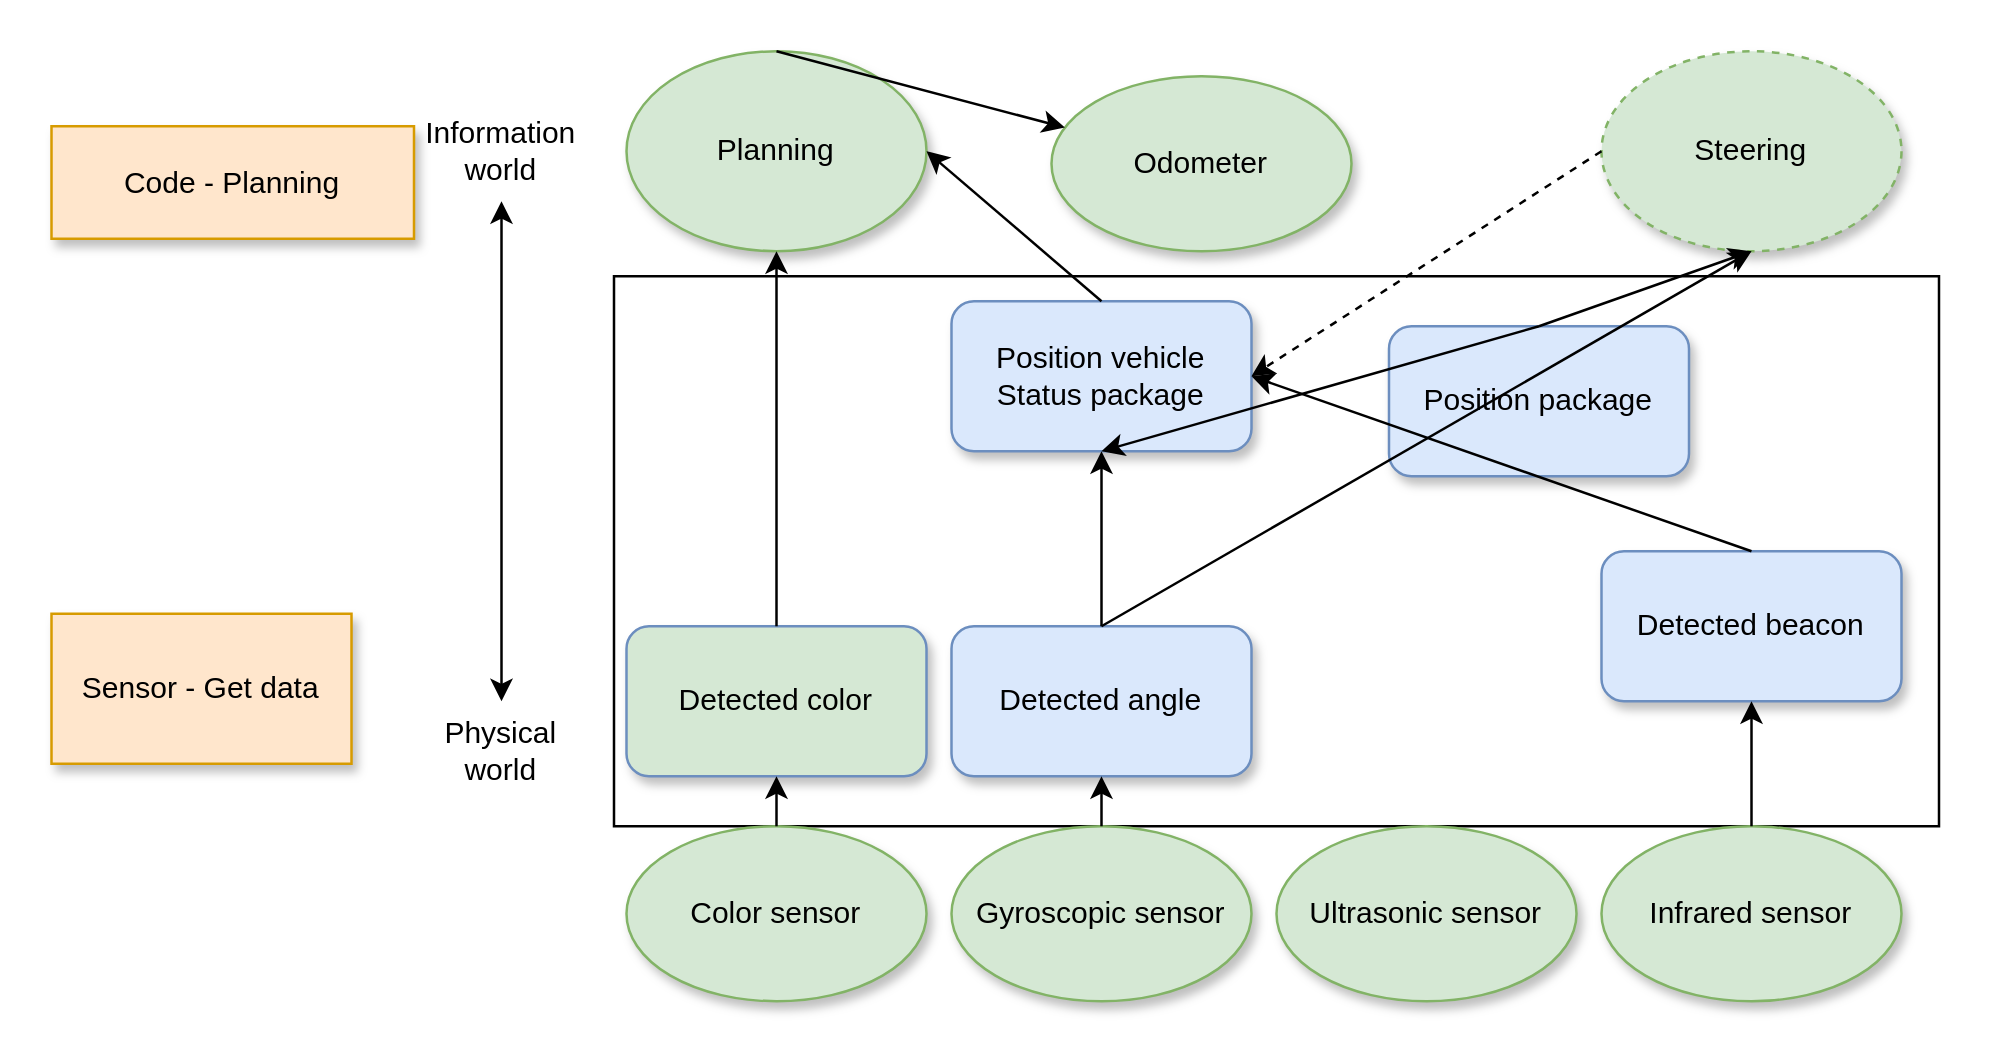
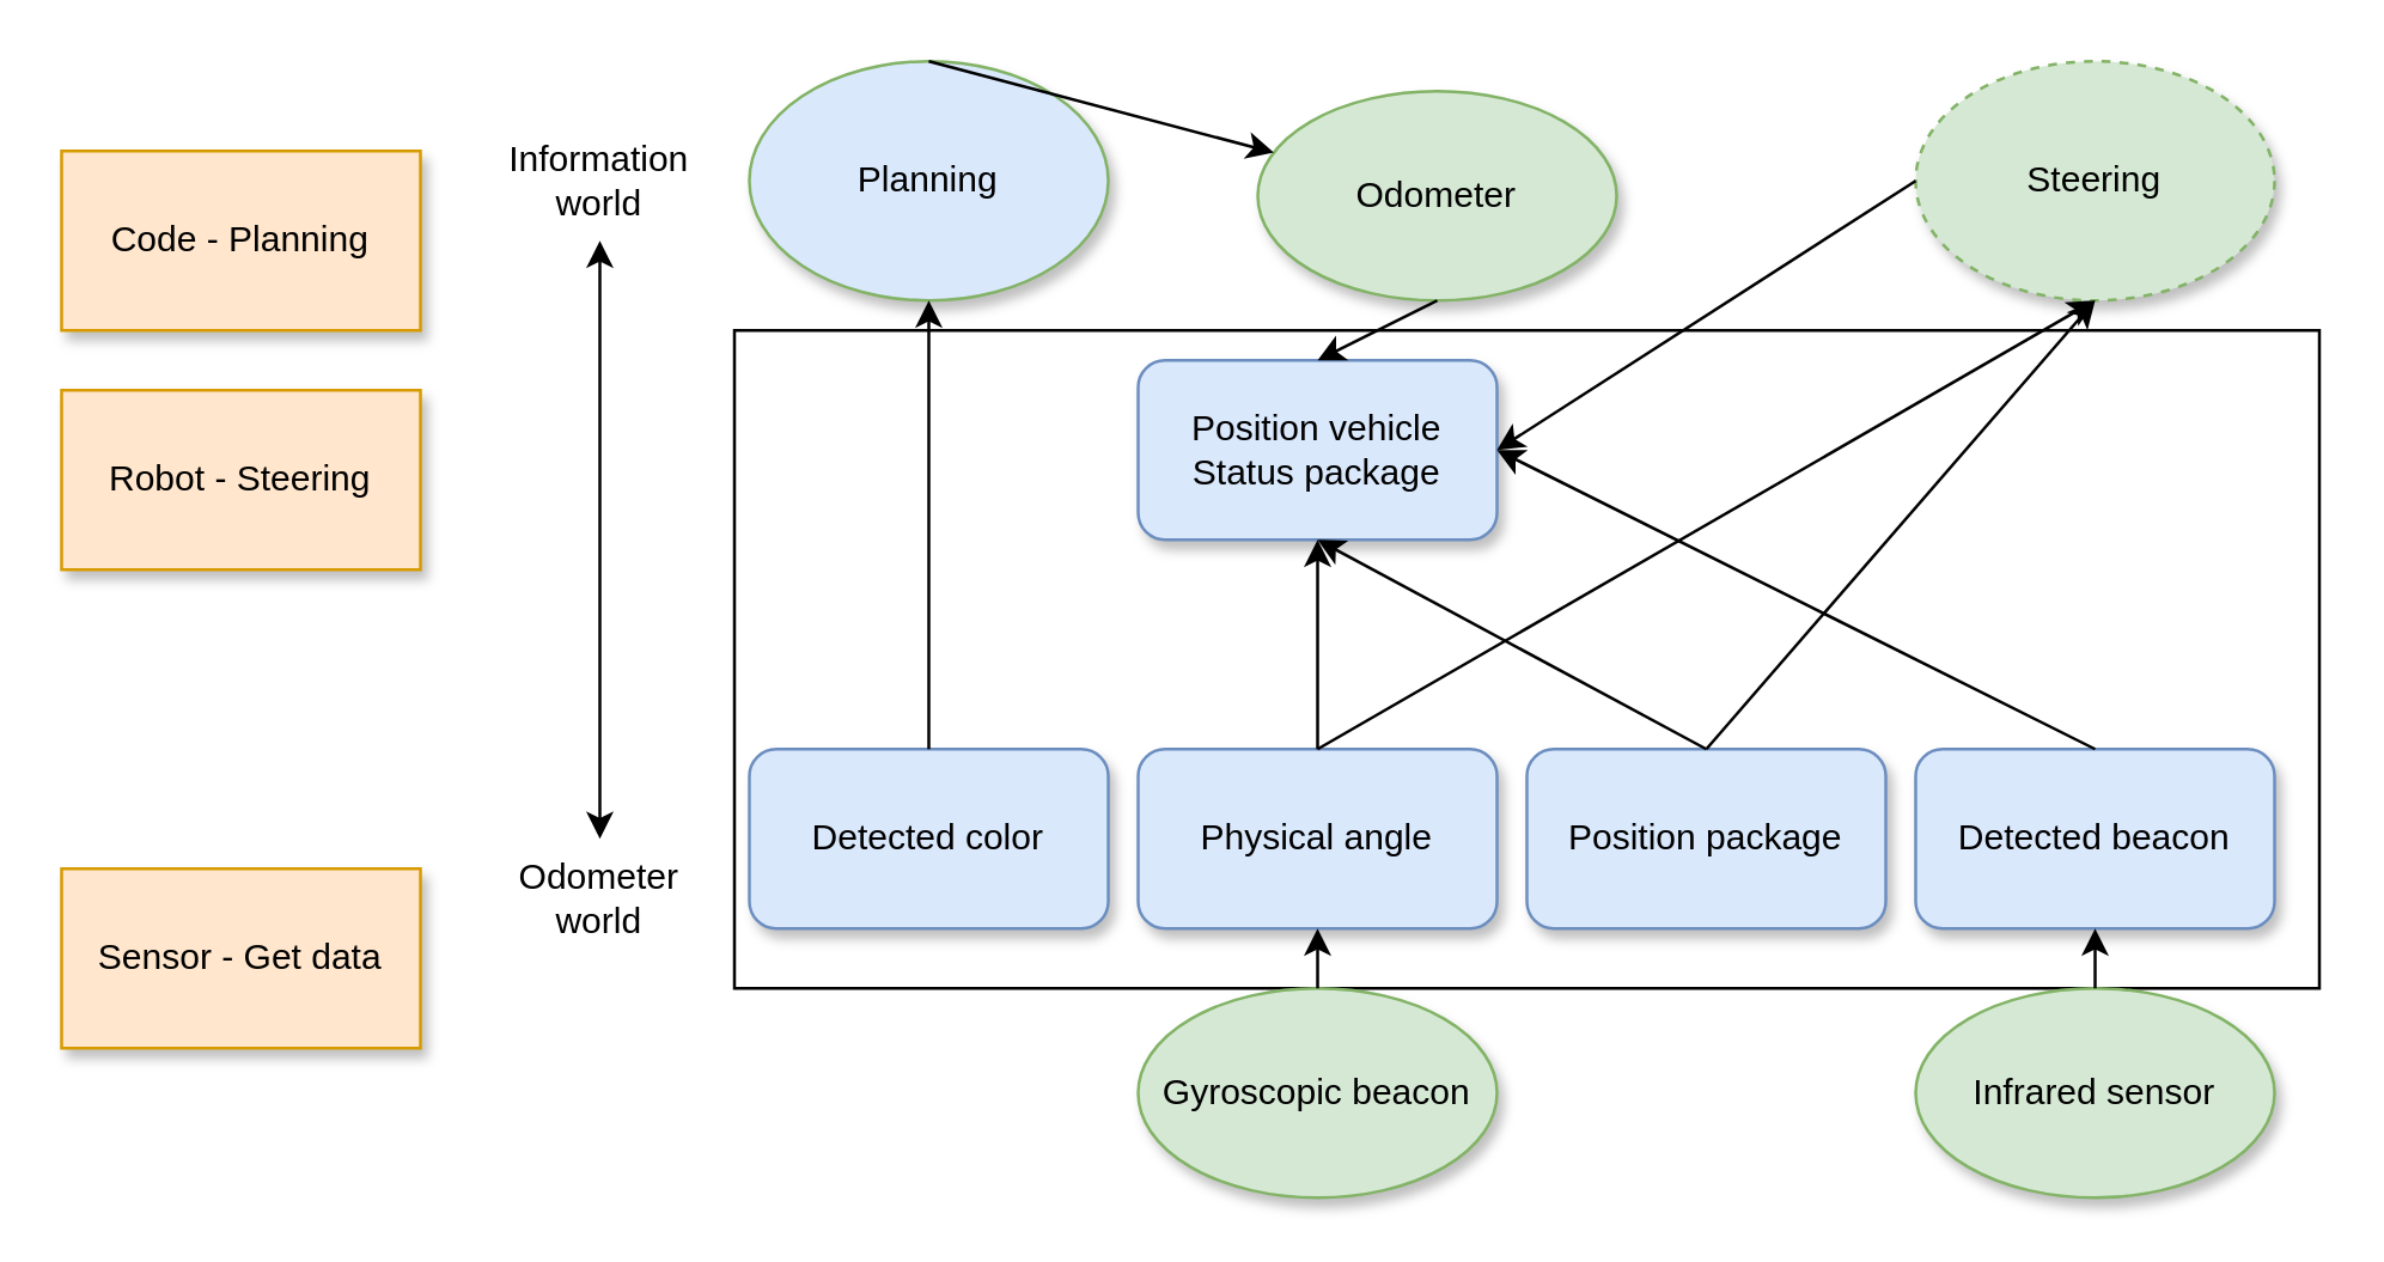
- <mxCell id="9" value="Planning" style="ellipse;whiteSpace=wrap;html=1;fillColor=#d5e8d4;strokeColor=#82b366;shadow=1;" parent="1" vertex="1"><mxGeometry x="250" y="20" width="120" height="80" as="geometry" /></mxCell>
+ <mxCell id="9" value="Planning" style="ellipse;whiteSpace=wrap;html=1;fillColor=#dae8fc;strokeColor=#82b366;shadow=1;" parent="1" vertex="1"><mxGeometry x="250" y="20" width="120" height="80" as="geometry" /></mxCell>
- <mxCell id="2" value="Code - Planning" style="rounded=0;whiteSpace=wrap;html=1;fillColor=#ffe6cc;strokeColor=#d79b00;shadow=1;" parent="1" vertex="1"><mxGeometry x="20" y="50" width="145" height="45" as="geometry" /></mxCell>
+ <mxCell id="2" value="Code - Planning" style="rounded=0;whiteSpace=wrap;html=1;fillColor=#ffe6cc;strokeColor=#d79b00;shadow=1;" parent="1" vertex="1"><mxGeometry x="20" y="50" width="120" height="60" as="geometry" /></mxCell>
- <mxCell id="25" value="" style="endArrow=classic;html=1;exitX=0.5;exitY=0;exitDx=0;exitDy=0;entryX=1;entryY=0.5;entryDx=0;entryDy=0;" parent="1" source="18" target="9" edge="1"><mxGeometry width="50" height="50" relative="1" as="geometry"><mxPoint x="220" y="420" as="sourcePoint" /><mxPoint x="270" y="370" as="targetPoint" /></mxGeometry></mxCell>
- <mxCell id="27" value="" style="endArrow=classic;html=1;exitX=0;exitY=0.5;exitDx=0;exitDy=0;entryX=1;entryY=0.5;entryDx=0;entryDy=0;dashed=1;" parent="1" source="10" target="18" edge="1"><mxGeometry width="50" height="50" relative="1" as="geometry"><mxPoint x="220" y="420" as="sourcePoint" /><mxPoint x="270" y="370" as="targetPoint" /></mxGeometry></mxCell>
+ <mxCell id="27" value="" style="endArrow=classic;html=1;exitX=0;exitY=0.5;exitDx=0;exitDy=0;entryX=1;entryY=0.5;entryDx=0;entryDy=0;" parent="1" source="10" target="18" edge="1"><mxGeometry width="50" height="50" relative="1" as="geometry"><mxPoint x="220" y="420" as="sourcePoint" /><mxPoint x="270" y="370" as="targetPoint" /></mxGeometry></mxCell>
+ <mxCell id="24" value="" style="endArrow=classic;html=1;exitX=0.5;exitY=1;exitDx=0;exitDy=0;entryX=0.5;entryY=0;entryDx=0;entryDy=0;" parent="1" source="15" target="18" edge="1"><mxGeometry width="50" height="50" relative="1" as="geometry"><mxPoint x="220" y="420" as="sourcePoint" /><mxPoint x="270" y="370" as="targetPoint" /></mxGeometry></mxCell>
+ <mxCell id="3" value="Robot - Steering" style="rounded=0;whiteSpace=wrap;html=1;fillColor=#ffe6cc;strokeColor=#d79b00;shadow=1;" parent="1" vertex="1"><mxGeometry x="20" y="130" width="120" height="60" as="geometry" /></mxCell>
- <mxCell id="19" value="Position package&lt;br&gt;" style="rounded=1;whiteSpace=wrap;html=1;shadow=1;fillColor=#dae8fc;strokeColor=#6c8ebf;" parent="1" vertex="1"><mxGeometry x="555" y="130" width="120" height="60" as="geometry" /></mxCell>
+ <mxCell id="19" value="Position package&lt;br&gt;" style="rounded=1;whiteSpace=wrap;html=1;shadow=1;fillColor=#dae8fc;strokeColor=#6c8ebf;" parent="1" vertex="1"><mxGeometry x="510" y="250" width="120" height="60" as="geometry" /></mxCell>
- <mxCell id="20" value="Detected beacon&lt;br&gt;" style="rounded=1;whiteSpace=wrap;html=1;shadow=1;fillColor=#dae8fc;strokeColor=#6c8ebf;" parent="1" vertex="1"><mxGeometry x="640" y="220" width="120" height="60" as="geometry" /></mxCell>
+ <mxCell id="20" value="Detected beacon&lt;br&gt;" style="rounded=1;whiteSpace=wrap;html=1;shadow=1;fillColor=#dae8fc;strokeColor=#6c8ebf;" parent="1" vertex="1"><mxGeometry x="640" y="250" width="120" height="60" as="geometry" /></mxCell>
- <mxCell id="4" value="Sensor - Get data" style="rounded=0;whiteSpace=wrap;html=1;fillColor=#ffe6cc;strokeColor=#d79b00;shadow=1;" parent="1" vertex="1"><mxGeometry x="20" y="245" width="120" height="60" as="geometry" /></mxCell>
+ <mxCell id="4" value="Sensor - Get data" style="rounded=0;whiteSpace=wrap;html=1;fillColor=#ffe6cc;strokeColor=#d79b00;shadow=1;" parent="1" vertex="1"><mxGeometry x="20" y="290" width="120" height="60" as="geometry" /></mxCell>
- <mxCell id="16" value="Detected color" style="rounded=1;whiteSpace=wrap;html=1;fillColor=#d5e8d4;strokeColor=#6c8ebf;comic=0;shadow=1;" parent="1" vertex="1"><mxGeometry x="250" y="250" width="120" height="60" as="geometry" /></mxCell>
+ <mxCell id="16" value="Detected color" style="rounded=1;whiteSpace=wrap;html=1;fillColor=#dae8fc;strokeColor=#6c8ebf;comic=0;shadow=1;" parent="1" vertex="1"><mxGeometry x="250" y="250" width="120" height="60" as="geometry" /></mxCell>
- <mxCell id="17" value="Detected angle" style="rounded=1;whiteSpace=wrap;html=1;shadow=1;fillColor=#dae8fc;strokeColor=#6c8ebf;" parent="1" vertex="1"><mxGeometry x="380" y="250" width="120" height="60" as="geometry" /></mxCell>
+ <mxCell id="17" value="Physical angle" style="rounded=1;whiteSpace=wrap;html=1;shadow=1;fillColor=#dae8fc;strokeColor=#6c8ebf;" parent="1" vertex="1"><mxGeometry x="380" y="250" width="120" height="60" as="geometry" /></mxCell>
- <mxCell id="6" value="Physical world" style="text;html=1;strokeColor=none;fillColor=none;align=center;verticalAlign=middle;whiteSpace=wrap;rounded=0;" parent="1" vertex="1"><mxGeometry x="180" y="290" width="40" height="20" as="geometry" /></mxCell>
+ <mxCell id="6" value="Odometer world" style="text;html=1;strokeColor=none;fillColor=none;align=center;verticalAlign=middle;whiteSpace=wrap;rounded=0;" parent="1" vertex="1"><mxGeometry x="180" y="290" width="40" height="20" as="geometry" /></mxCell>
- <mxCell id="21" value="" style="endArrow=classic;html=1;exitX=0.5;exitY=0;exitDx=0;exitDy=0;entryX=0.5;entryY=1;entryDx=0;entryDy=0;" parent="1" source="11" target="16" edge="1"><mxGeometry width="50" height="50" relative="1" as="geometry"><mxPoint x="220" y="570" as="sourcePoint" /><mxPoint x="270" y="520" as="targetPoint" /></mxGeometry></mxCell>
- <mxCell id="11" value="Color sensor" style="ellipse;whiteSpace=wrap;html=1;fillColor=#d5e8d4;strokeColor=#82b366;shadow=1;" parent="1" vertex="1"><mxGeometry x="250" y="330" width="120" height="70" as="geometry" /></mxCell>
- <mxCell id="12" value="Gyroscopic sensor" style="ellipse;whiteSpace=wrap;html=1;shadow=1;fillColor=#d5e8d4;strokeColor=#82b366;" parent="1" vertex="1"><mxGeometry x="380" y="330" width="120" height="70" as="geometry" /></mxCell>
+ <mxCell id="12" value="Gyroscopic beacon" style="ellipse;whiteSpace=wrap;html=1;shadow=1;fillColor=#d5e8d4;strokeColor=#82b366;" parent="1" vertex="1"><mxGeometry x="380" y="330" width="120" height="70" as="geometry" /></mxCell>
- <mxCell id="13" value="Ultrasonic sensor" style="ellipse;whiteSpace=wrap;html=1;shadow=1;fillColor=#d5e8d4;strokeColor=#82b366;" parent="1" vertex="1"><mxGeometry x="510" y="330" width="120" height="70" as="geometry" /></mxCell>
